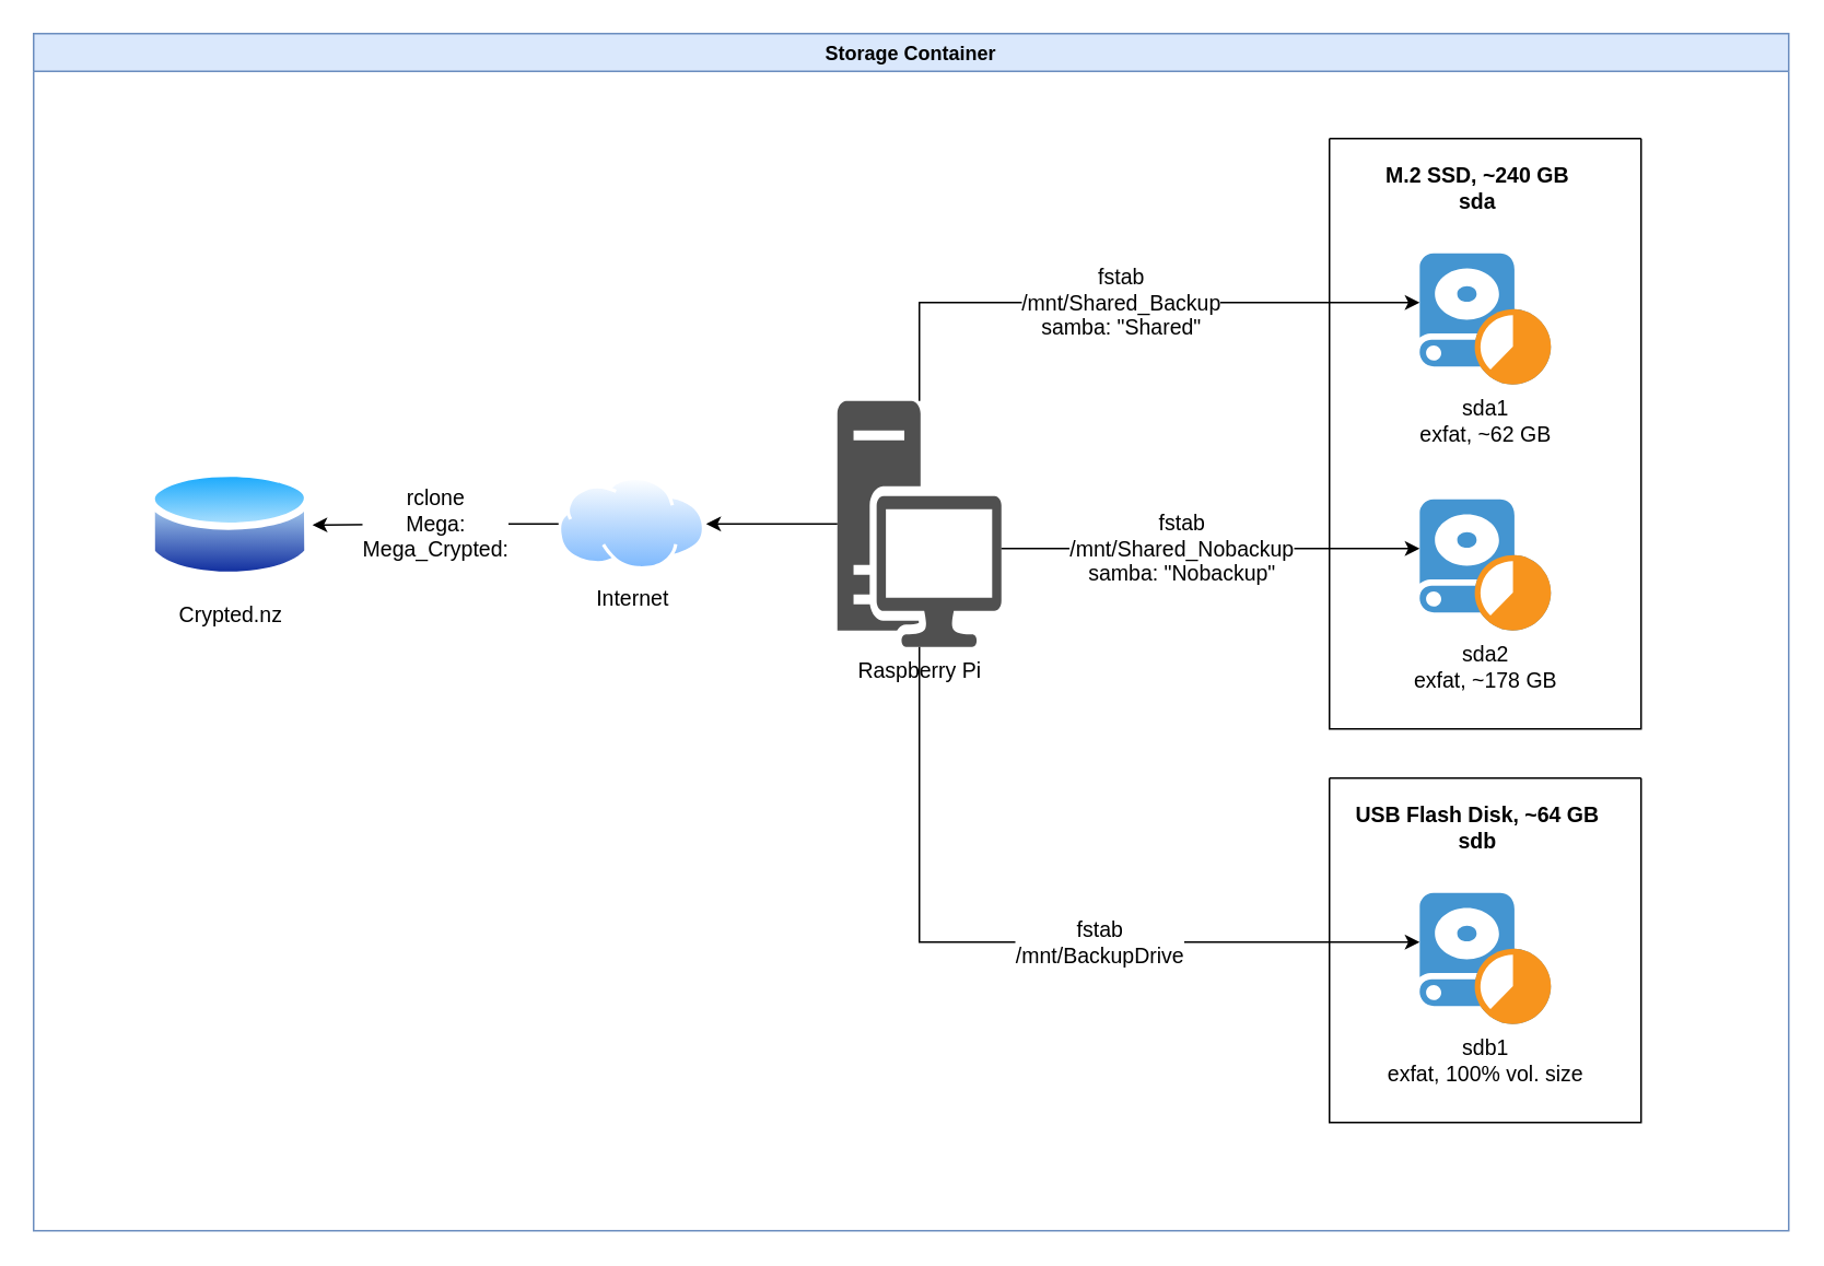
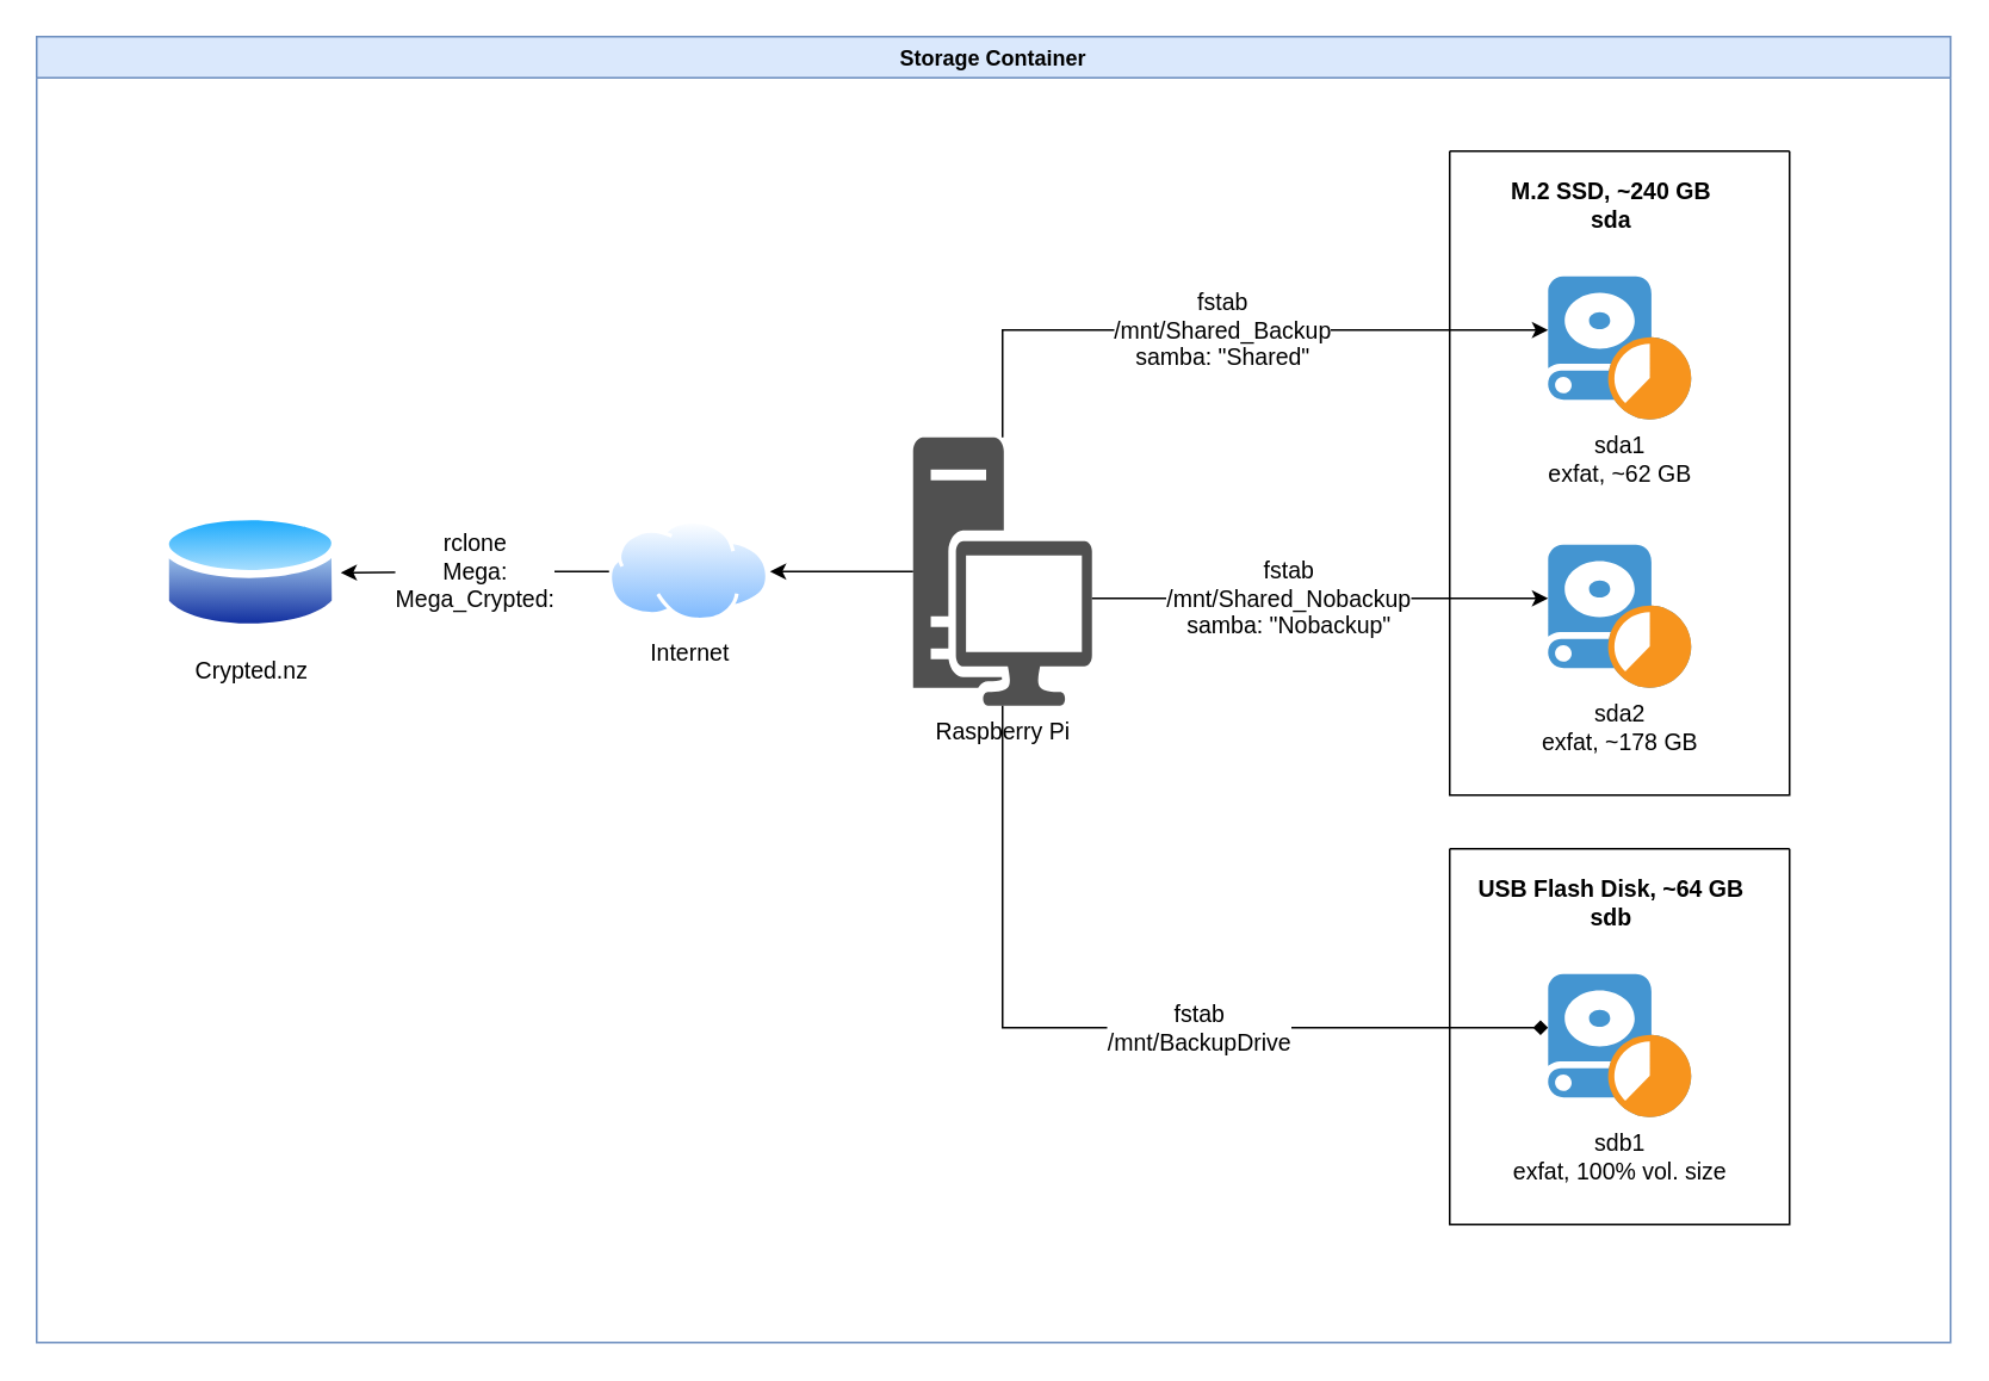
- <mxCell id="13" value="fstab&lt;br style=&quot;font-size: 13px;&quot;&gt;/mnt/BackupDrive" style="edgeStyle=orthogonalEdgeStyle;rounded=0;orthogonalLoop=1;jettySize=auto;html=1;fontSize=13;" parent="2" source="3" target="11" edge="1"><mxGeometry x="0.196" relative="1" as="geometry"><Array as="points"><mxPoint x="540" y="554" /></Array><mxPoint as="offset" /></mxGeometry></mxCell>
+ <mxCell id="13" value="fstab&lt;br style=&quot;font-size: 13px;&quot;&gt;/mnt/BackupDrive" style="edgeStyle=orthogonalEdgeStyle;rounded=0;orthogonalLoop=1;jettySize=auto;html=1;fontSize=13;endArrow=diamond;" parent="2" source="3" target="11" edge="1"><mxGeometry x="0.196" relative="1" as="geometry"><Array as="points"><mxPoint x="540" y="554" /></Array><mxPoint as="offset" /></mxGeometry></mxCell>
